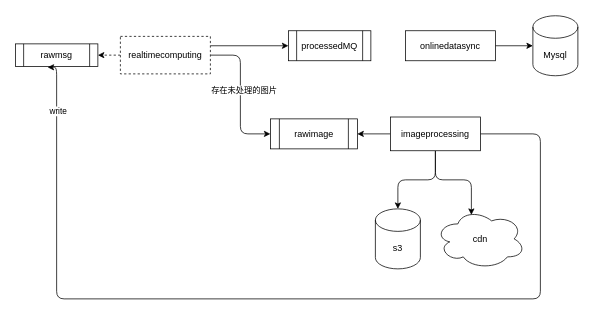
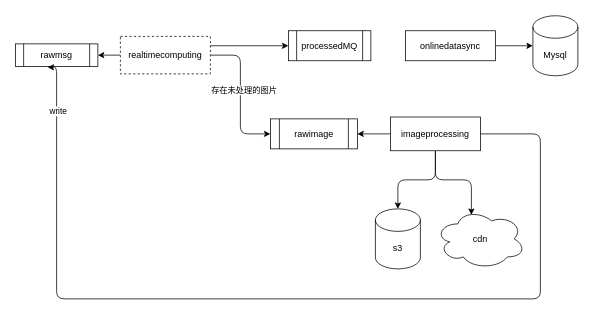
- <mxCell id="2" style="edgeStyle=orthogonalEdgeStyle;rounded=0;orthogonalLoop=1;jettySize=auto;html=1;exitX=0;exitY=0.5;exitDx=0;exitDy=0;entryX=1;entryY=0.5;entryDx=0;entryDy=0;dashed=1;" edge="1" parent="1" source="6" target="10"><mxGeometry relative="1" as="geometry" /></mxCell>
+ <mxCell id="2" style="edgeStyle=orthogonalEdgeStyle;rounded=0;orthogonalLoop=1;jettySize=auto;html=1;exitX=0;exitY=0.5;exitDx=0;exitDy=0;entryX=1;entryY=0.5;entryDx=0;entryDy=0;" edge="1" parent="1" source="6" target="10"><mxGeometry relative="1" as="geometry" /></mxCell>
